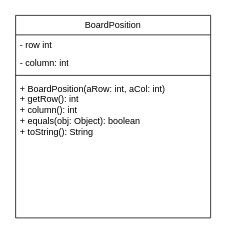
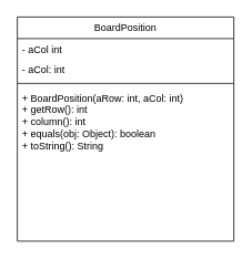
- <mxCell id="3" value="- row int" style="text;strokeColor=none;fillColor=none;align=left;verticalAlign=top;spacingLeft=4;spacingRight=4;overflow=hidden;rotatable=0;points=[[0,0.5],[1,0.5]];portConstraint=eastwest;whiteSpace=wrap;html=1;" vertex="1" parent="2"><mxGeometry y="26" width="260" height="24" as="geometry" /></mxCell>
+ <mxCell id="3" value="- aCol int" style="text;strokeColor=none;fillColor=none;align=left;verticalAlign=top;spacingLeft=4;spacingRight=4;overflow=hidden;rotatable=0;points=[[0,0.5],[1,0.5]];portConstraint=eastwest;whiteSpace=wrap;html=1;" vertex="1" parent="2"><mxGeometry y="26" width="260" height="24" as="geometry" /></mxCell>
- <mxCell id="4" value="- column: int" style="text;strokeColor=none;fillColor=none;align=left;verticalAlign=top;spacingLeft=4;spacingRight=4;overflow=hidden;rotatable=0;points=[[0,0.5],[1,0.5]];portConstraint=eastwest;whiteSpace=wrap;html=1;" vertex="1" parent="2"><mxGeometry y="50" width="260" height="26" as="geometry" /></mxCell>
+ <mxCell id="4" value="- aCol: int" style="text;strokeColor=none;fillColor=none;align=left;verticalAlign=top;spacingLeft=4;spacingRight=4;overflow=hidden;rotatable=0;points=[[0,0.5],[1,0.5]];portConstraint=eastwest;whiteSpace=wrap;html=1;" vertex="1" parent="2"><mxGeometry y="50" width="260" height="26" as="geometry" /></mxCell>
